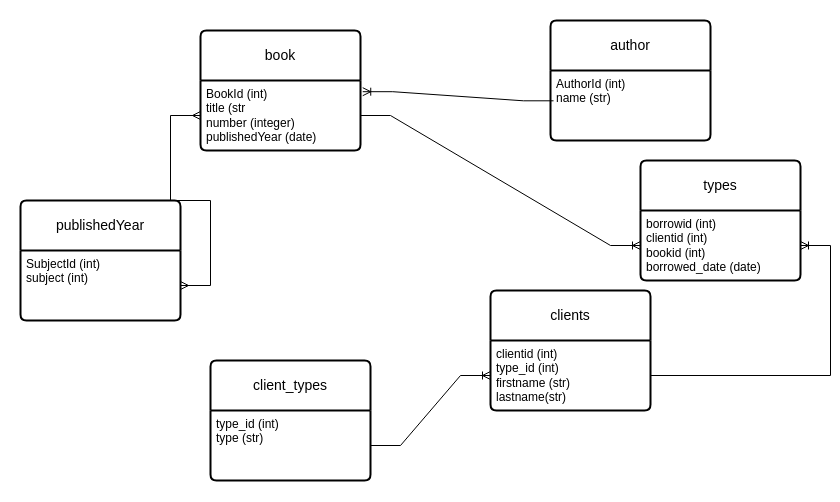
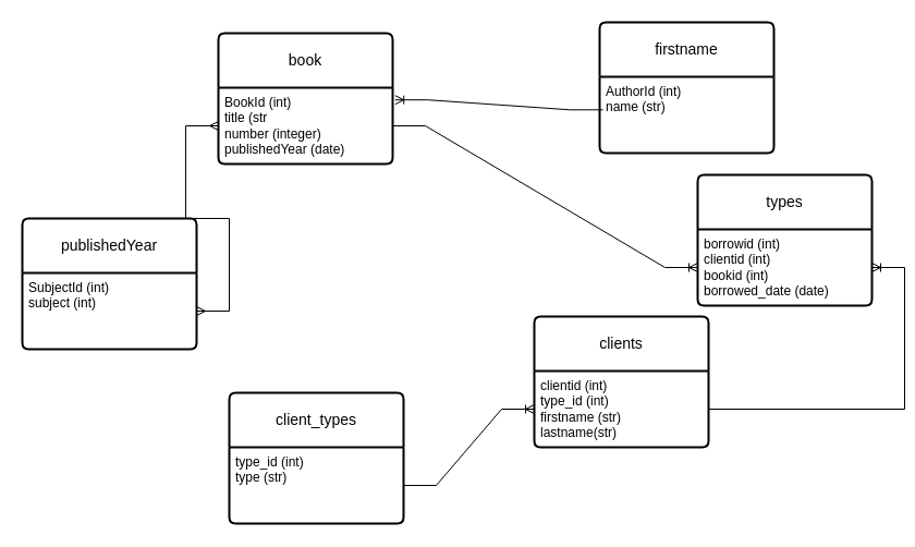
- <mxCell id="4" value="author" style="swimlane;childLayout=stackLayout;horizontal=1;startSize=50;horizontalStack=0;rounded=1;fontSize=14;fontStyle=0;strokeWidth=2;resizeParent=0;resizeLast=1;shadow=0;dashed=0;align=center;arcSize=4;whiteSpace=wrap;html=1;" parent="1" vertex="1"><mxGeometry x="550" y="20" width="160" height="120" as="geometry" /></mxCell>
+ <mxCell id="4" value="firstname" style="swimlane;childLayout=stackLayout;horizontal=1;startSize=50;horizontalStack=0;rounded=1;fontSize=14;fontStyle=0;strokeWidth=2;resizeParent=0;resizeLast=1;shadow=0;dashed=0;align=center;arcSize=4;whiteSpace=wrap;html=1;" parent="1" vertex="1"><mxGeometry x="550" y="20" width="160" height="120" as="geometry" /></mxCell>
